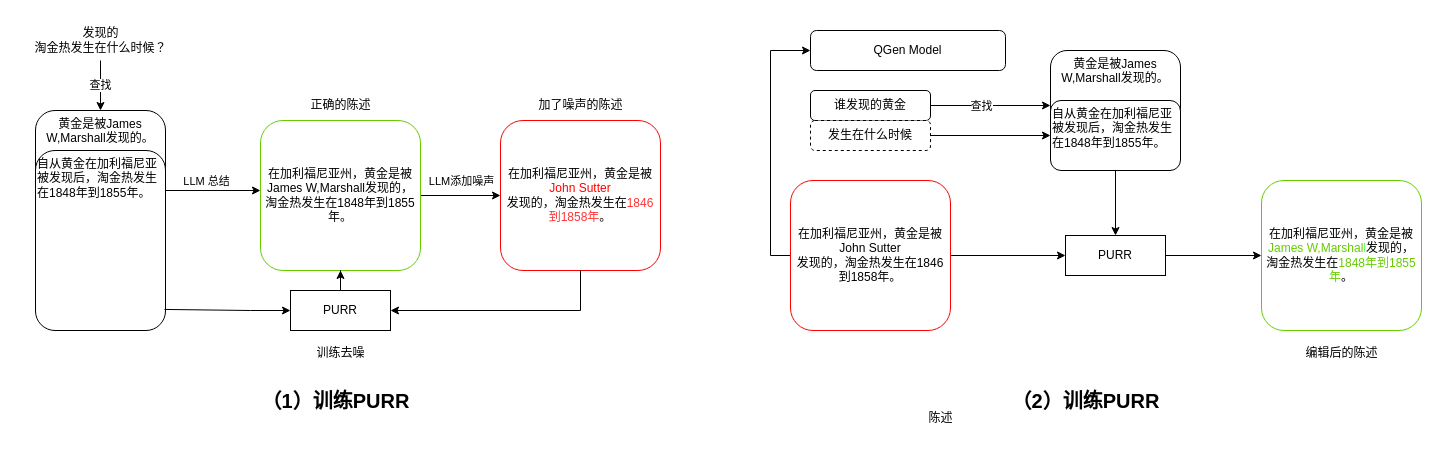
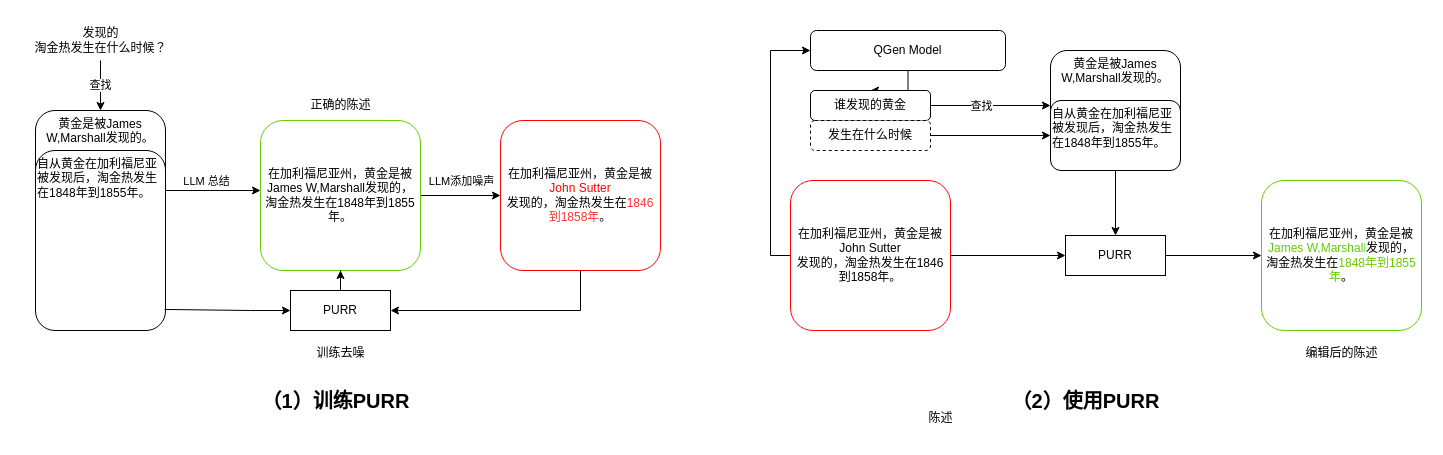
+ <mxCell id="22" value="" style="edgeStyle=orthogonalEdgeStyle;rounded=0;orthogonalLoop=1;jettySize=auto;html=1;entryX=0.5;entryY=0;entryDx=0;entryDy=0;" edge="1" parent="1" source="23" target="26"><mxGeometry relative="1" as="geometry" /></mxCell>
- <mxCell id="13" value="加了噪声的陈述" style="text;html=1;align=center;verticalAlign=middle;resizable=0;points=[];autosize=1;strokeColor=none;fillColor=none;" vertex="1" parent="1"><mxGeometry x="525" y="90" width="110" height="30" as="geometry" /></mxCell>
- <mxCell id="38" value="&lt;b&gt;&lt;font style=&quot;font-size: 20px;&quot;&gt;（2）训练PURR&lt;/font&gt;&lt;/b&gt;" style="text;html=1;align=center;verticalAlign=middle;resizable=0;points=[];autosize=1;strokeColor=none;fillColor=none;" vertex="1" parent="1"><mxGeometry x="1000" y="380" width="170" height="40" as="geometry" /></mxCell>
+ <mxCell id="38" value="&lt;b&gt;&lt;font style=&quot;font-size: 20px;&quot;&gt;（2）使用PURR&lt;/font&gt;&lt;/b&gt;" style="text;html=1;align=center;verticalAlign=middle;resizable=0;points=[];autosize=1;strokeColor=none;fillColor=none;" vertex="1" parent="1"><mxGeometry x="1000" y="380" width="170" height="40" as="geometry" /></mxCell>
